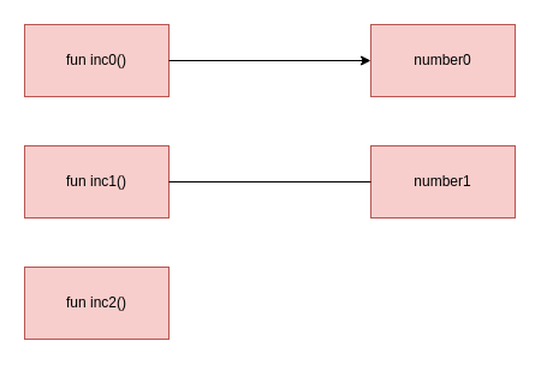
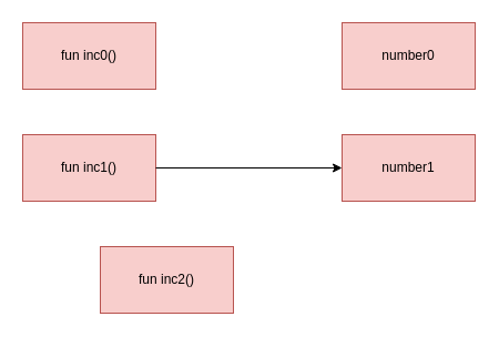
- <mxCell id="7" value="" style="endArrow=classic;html=1;entryX=0;entryY=0.5;entryDx=0;entryDy=0;exitX=1;exitY=0.5;exitDx=0;exitDy=0;" parent="1" source="2" target="3" edge="1"><mxGeometry width="50" height="50" relative="1" as="geometry"><mxPoint x="20" y="353" as="sourcePoint" /><mxPoint x="70" y="303" as="targetPoint" /></mxGeometry></mxCell>
- <mxCell id="8" value="" style="endArrow=none;html=1;entryX=0;entryY=0.5;entryDx=0;entryDy=0;" parent="1" source="4" target="5" edge="1"><mxGeometry width="50" height="50" relative="1" as="geometry"><mxPoint x="188" y="181" as="sourcePoint" /><mxPoint x="238" y="131" as="targetPoint" /></mxGeometry></mxCell>
+ <mxCell id="8" value="" style="endArrow=classic;html=1;entryX=0;entryY=0.5;entryDx=0;entryDy=0;" parent="1" source="4" target="5" edge="1"><mxGeometry width="50" height="50" relative="1" as="geometry"><mxPoint x="188" y="181" as="sourcePoint" /><mxPoint x="238" y="131" as="targetPoint" /></mxGeometry></mxCell>
- <mxCell id="6" value="fun inc2()" style="rounded=0;whiteSpace=wrap;html=1;fillColor=#f8cecc;strokeColor=#b85450;" parent="1" vertex="1"><mxGeometry x="20" y="222" width="120" height="60" as="geometry" /></mxCell>
+ <mxCell id="6" value="fun inc2()" style="rounded=0;whiteSpace=wrap;html=1;fillColor=#f8cecc;strokeColor=#b85450;" parent="1" vertex="1"><mxGeometry x="90" y="222" width="120" height="60" as="geometry" /></mxCell>
